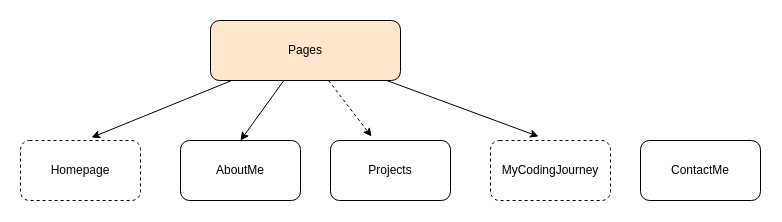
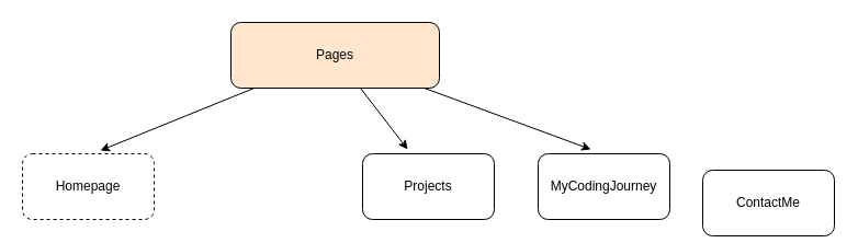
- <mxCell id="4" style="edgeStyle=none;html=1;entryX=0.342;entryY=-0.067;entryDx=0;entryDy=0;entryPerimeter=0;dashed=1;" parent="1" source="6" target="9" edge="1"><mxGeometry relative="1" as="geometry" /></mxCell>
+ <mxCell id="4" style="edgeStyle=none;html=1;entryX=0.342;entryY=-0.067;entryDx=0;entryDy=0;entryPerimeter=0;" parent="1" source="6" target="9" edge="1"><mxGeometry relative="1" as="geometry" /></mxCell>
- <mxCell id="3" style="edgeStyle=none;html=1;entryX=0.5;entryY=0;entryDx=0;entryDy=0;" parent="1" source="6" target="8" edge="1"><mxGeometry relative="1" as="geometry" /></mxCell>
- <mxCell id="8" value="AboutMe" style="rounded=1;whiteSpace=wrap;html=1;" parent="1" vertex="1"><mxGeometry x="180" y="140" width="120" height="60" as="geometry" /></mxCell>
- <mxCell id="10" value="MyCodingJourney" style="rounded=1;whiteSpace=wrap;html=1;dashed=1;" parent="1" vertex="1"><mxGeometry x="490" y="140" width="120" height="60" as="geometry" /></mxCell>
+ <mxCell id="10" value="MyCodingJourney" style="rounded=1;whiteSpace=wrap;html=1;" parent="1" vertex="1"><mxGeometry x="490" y="140" width="120" height="60" as="geometry" /></mxCell>
- <mxCell id="11" value="ContactMe" style="rounded=1;whiteSpace=wrap;html=1;" parent="1" vertex="1"><mxGeometry x="640" y="140" width="120" height="60" as="geometry" /></mxCell>
+ <mxCell id="11" value="ContactMe" style="rounded=1;whiteSpace=wrap;html=1;" parent="1" vertex="1"><mxGeometry x="640" y="155" width="120" height="60" as="geometry" /></mxCell>
